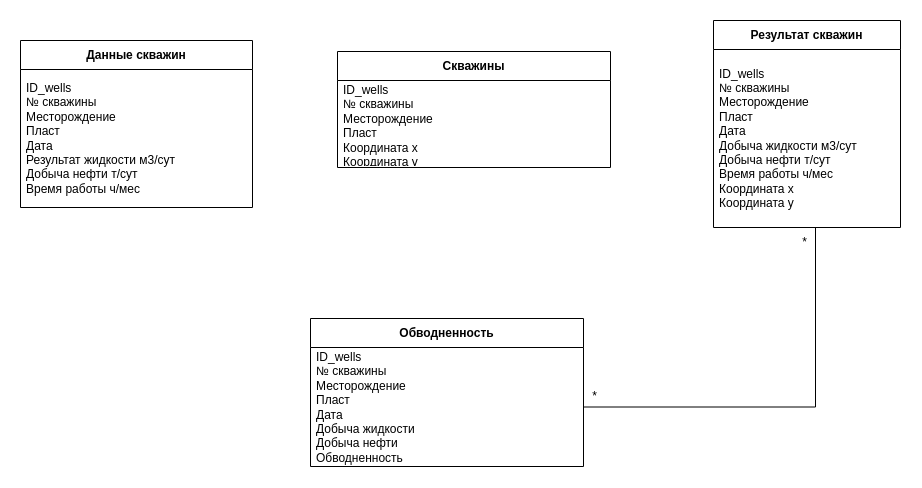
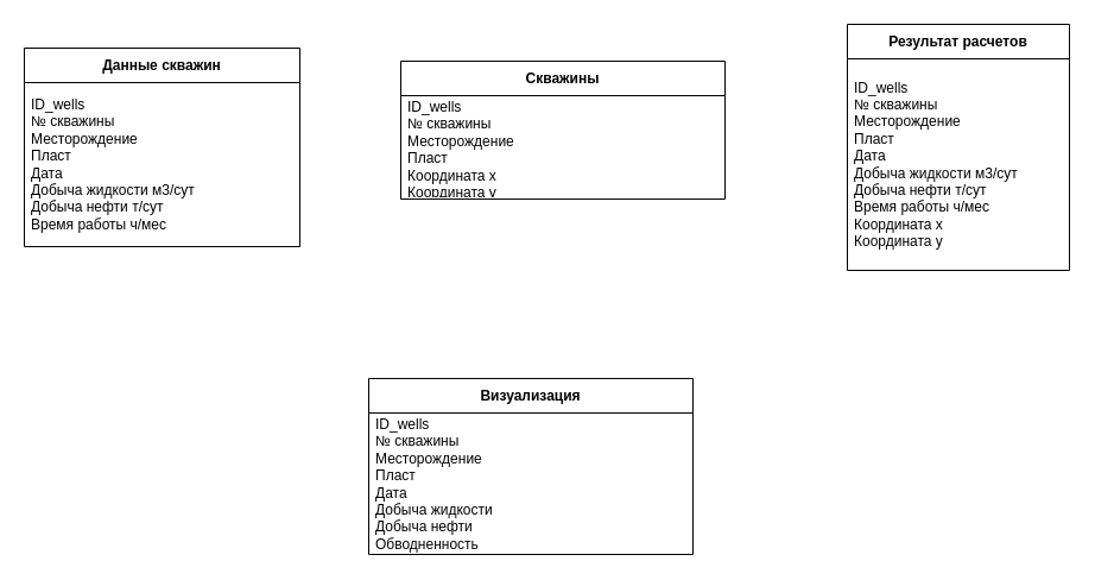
- <mxCell id="4" value="Результат скважин" style="swimlane;fontStyle=1;align=center;verticalAlign=middle;childLayout=stackLayout;horizontal=1;startSize=29;horizontalStack=0;resizeParent=1;resizeParentMax=0;resizeLast=0;collapsible=0;marginBottom=0;html=1;whiteSpace=wrap;" vertex="1" parent="1"><mxGeometry x="713" y="20" width="187" height="207" as="geometry" /></mxCell>
+ <mxCell id="4" value="Результат расчетов" style="swimlane;fontStyle=1;align=center;verticalAlign=middle;childLayout=stackLayout;horizontal=1;startSize=29;horizontalStack=0;resizeParent=1;resizeParentMax=0;resizeLast=0;collapsible=0;marginBottom=0;html=1;whiteSpace=wrap;" vertex="1" parent="1"><mxGeometry x="713" y="20" width="187" height="207" as="geometry" /></mxCell>
- <mxCell id="3" value="&lt;div&gt;ID_wells&lt;br&gt;&lt;/div&gt;№ скважины&lt;div&gt;&lt;span style=&quot;background-color: initial;&quot;&gt;Месторождение&lt;/span&gt;&lt;/div&gt;&lt;div&gt;Пласт&lt;div&gt;Дата&lt;/div&gt;&lt;div&gt;Результат жидкости м3/сут&lt;/div&gt;&lt;div&gt;Добыча нефти т/сут&lt;/div&gt;&lt;div&gt;Время работы ч/мес&lt;/div&gt;&lt;/div&gt;" style="text;html=1;strokeColor=none;fillColor=none;align=left;verticalAlign=middle;spacingLeft=4;spacingRight=4;overflow=hidden;rotatable=0;points=[[0,0.5],[1,0.5]];portConstraint=eastwest;whiteSpace=wrap;" vertex="1" parent="2"><mxGeometry y="29" width="232" height="138" as="geometry" /></mxCell>
+ <mxCell id="3" value="&lt;div&gt;ID_wells&lt;br&gt;&lt;/div&gt;№ скважины&lt;div&gt;&lt;span style=&quot;background-color: initial;&quot;&gt;Месторождение&lt;/span&gt;&lt;/div&gt;&lt;div&gt;Пласт&lt;div&gt;Дата&lt;/div&gt;&lt;div&gt;Добыча жидкости м3/сут&lt;/div&gt;&lt;div&gt;Добыча нефти т/сут&lt;/div&gt;&lt;div&gt;Время работы ч/мес&lt;/div&gt;&lt;/div&gt;" style="text;html=1;strokeColor=none;fillColor=none;align=left;verticalAlign=middle;spacingLeft=4;spacingRight=4;overflow=hidden;rotatable=0;points=[[0,0.5],[1,0.5]];portConstraint=eastwest;whiteSpace=wrap;" vertex="1" parent="2"><mxGeometry y="29" width="232" height="138" as="geometry" /></mxCell>
- <mxCell id="8" value="Обводненность" style="swimlane;fontStyle=1;align=center;verticalAlign=middle;childLayout=stackLayout;horizontal=1;startSize=29;horizontalStack=0;resizeParent=1;resizeParentMax=0;resizeLast=0;collapsible=0;marginBottom=0;html=1;whiteSpace=wrap;" vertex="1" parent="1"><mxGeometry x="310" y="318" width="273" height="148" as="geometry" /></mxCell>
+ <mxCell id="8" value="Визуализация" style="swimlane;fontStyle=1;align=center;verticalAlign=middle;childLayout=stackLayout;horizontal=1;startSize=29;horizontalStack=0;resizeParent=1;resizeParentMax=0;resizeLast=0;collapsible=0;marginBottom=0;html=1;whiteSpace=wrap;" vertex="1" parent="1"><mxGeometry x="310" y="318" width="273" height="148" as="geometry" /></mxCell>
- <mxCell id="10" style="edgeStyle=orthogonalEdgeStyle;rounded=0;orthogonalLoop=1;jettySize=auto;html=1;entryX=1;entryY=0.5;entryDx=0;entryDy=0;fontSize=12;strokeColor=default;endArrow=none;endFill=0;" edge="1" parent="1" source="5" target="9"><mxGeometry relative="1" as="geometry"><Array as="points"><mxPoint x="815" y="407" /></Array></mxGeometry></mxCell>
- <mxCell id="11" value="*" style="edgeLabel;html=1;align=center;verticalAlign=middle;resizable=0;points=[];fontSize=12;" vertex="1" connectable="0" parent="10"><mxGeometry x="-0.886" y="-2" relative="1" as="geometry"><mxPoint x="-10" y="-9" as="offset" /></mxGeometry></mxCell>
- <mxCell id="12" value="*" style="edgeLabel;html=1;align=center;verticalAlign=middle;resizable=0;points=[];fontSize=12;" vertex="1" connectable="0" parent="10"><mxGeometry x="0.9" relative="1" as="geometry"><mxPoint x="-10" y="-11" as="offset" /></mxGeometry></mxCell>
